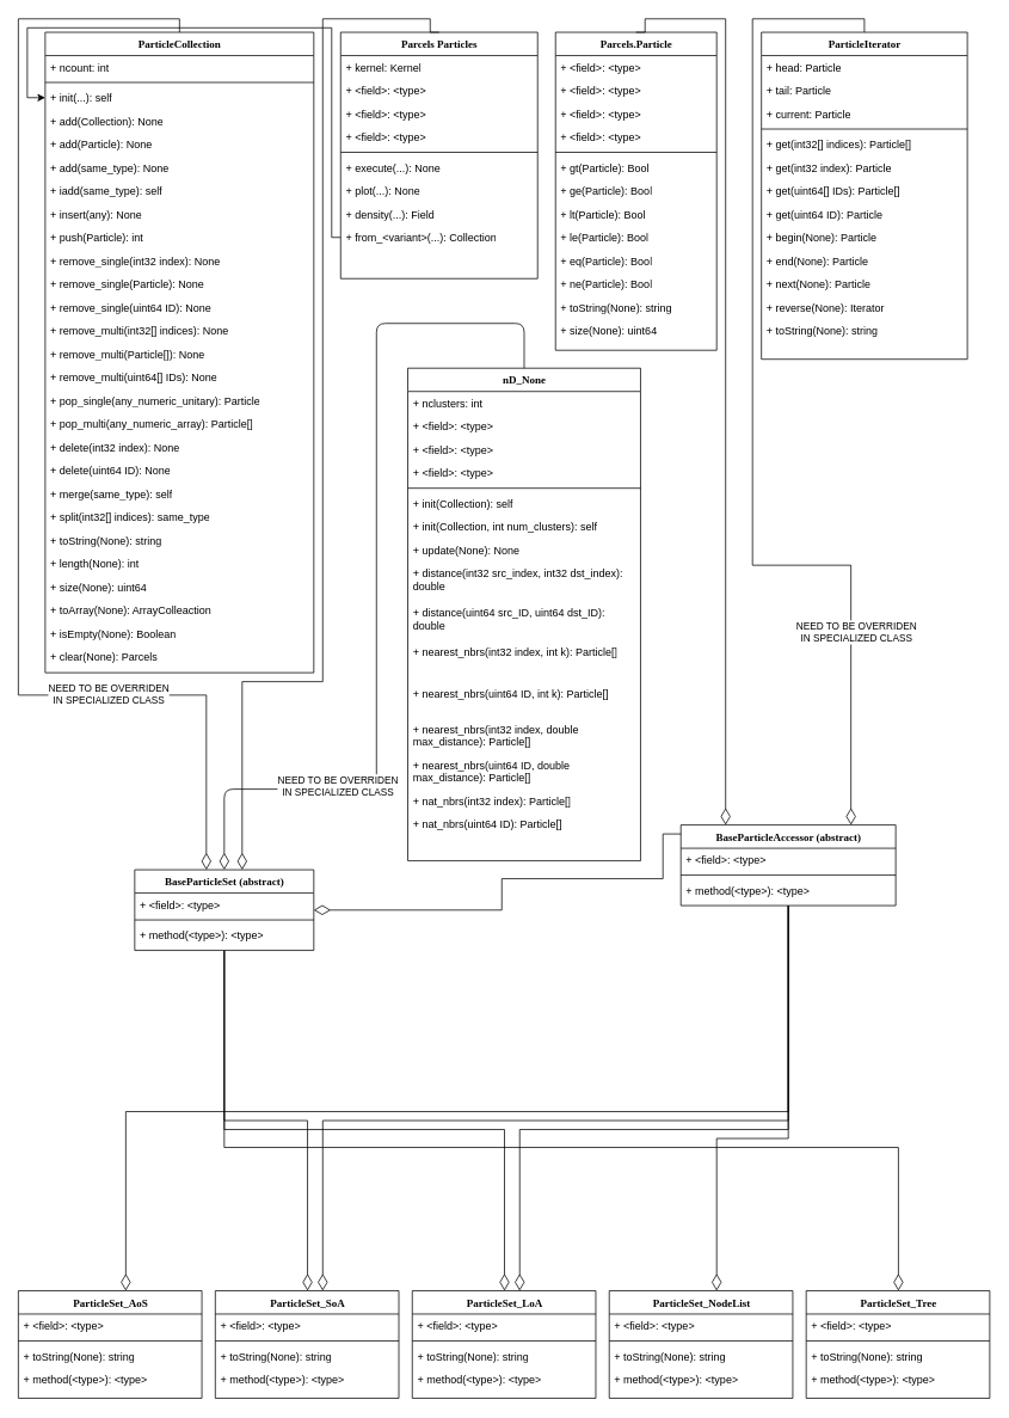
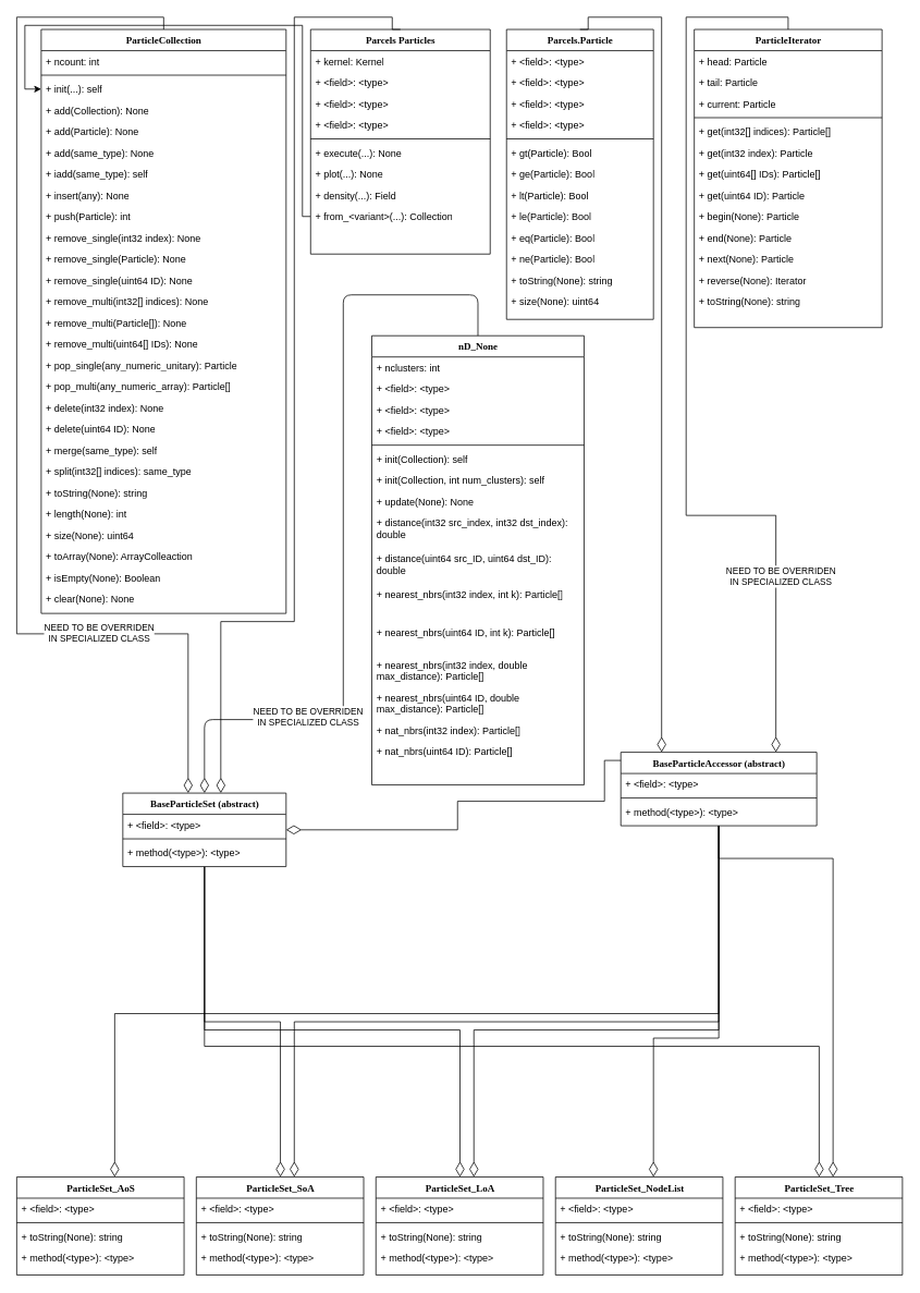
- <mxCell id="57" value="+ clear(None): Parcels" style="text;html=1;strokeColor=none;fillColor=none;align=left;verticalAlign=top;spacingLeft=4;spacingRight=4;whiteSpace=wrap;overflow=hidden;rotatable=0;points=[[0,0.5],[1,0.5]];portConstraint=eastwest;fontStyle=0" vertex="1" parent="30"><mxGeometry y="684" width="300" height="26" as="geometry" /></mxCell>
+ <mxCell id="57" value="+ clear(None): None" style="text;html=1;strokeColor=none;fillColor=none;align=left;verticalAlign=top;spacingLeft=4;spacingRight=4;whiteSpace=wrap;overflow=hidden;rotatable=0;points=[[0,0.5],[1,0.5]];portConstraint=eastwest;fontStyle=0" vertex="1" parent="30"><mxGeometry y="684" width="300" height="26" as="geometry" /></mxCell>
+ <mxCell id="89" style="edgeStyle=orthogonalEdgeStyle;rounded=0;orthogonalLoop=1;jettySize=auto;html=1;exitX=0.5;exitY=1;exitDx=0;exitDy=0;endArrow=diamondThin;endFill=0;endSize=16;" parent="1" source="90" target="131" edge="1"><mxGeometry relative="1" as="geometry"><Array as="points"><mxPoint x="880" y="1050" /><mxPoint x="1020" y="1050" /></Array></mxGeometry></mxCell>
